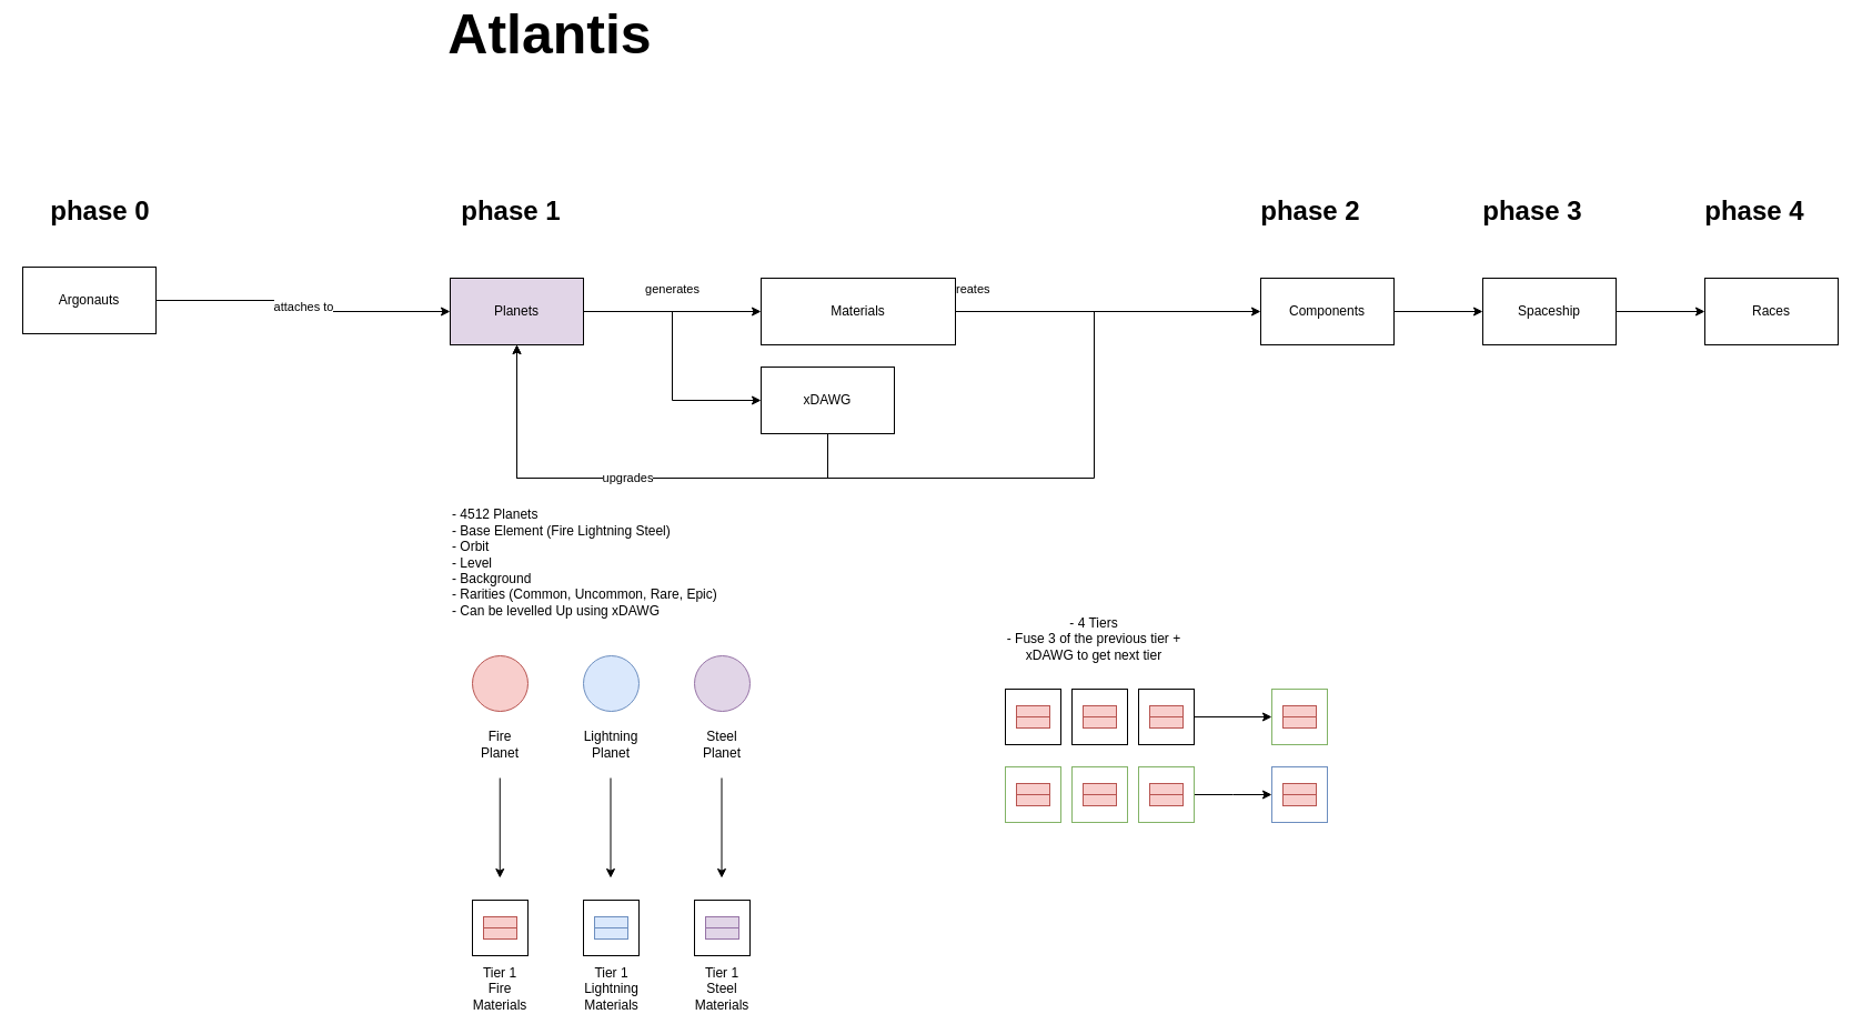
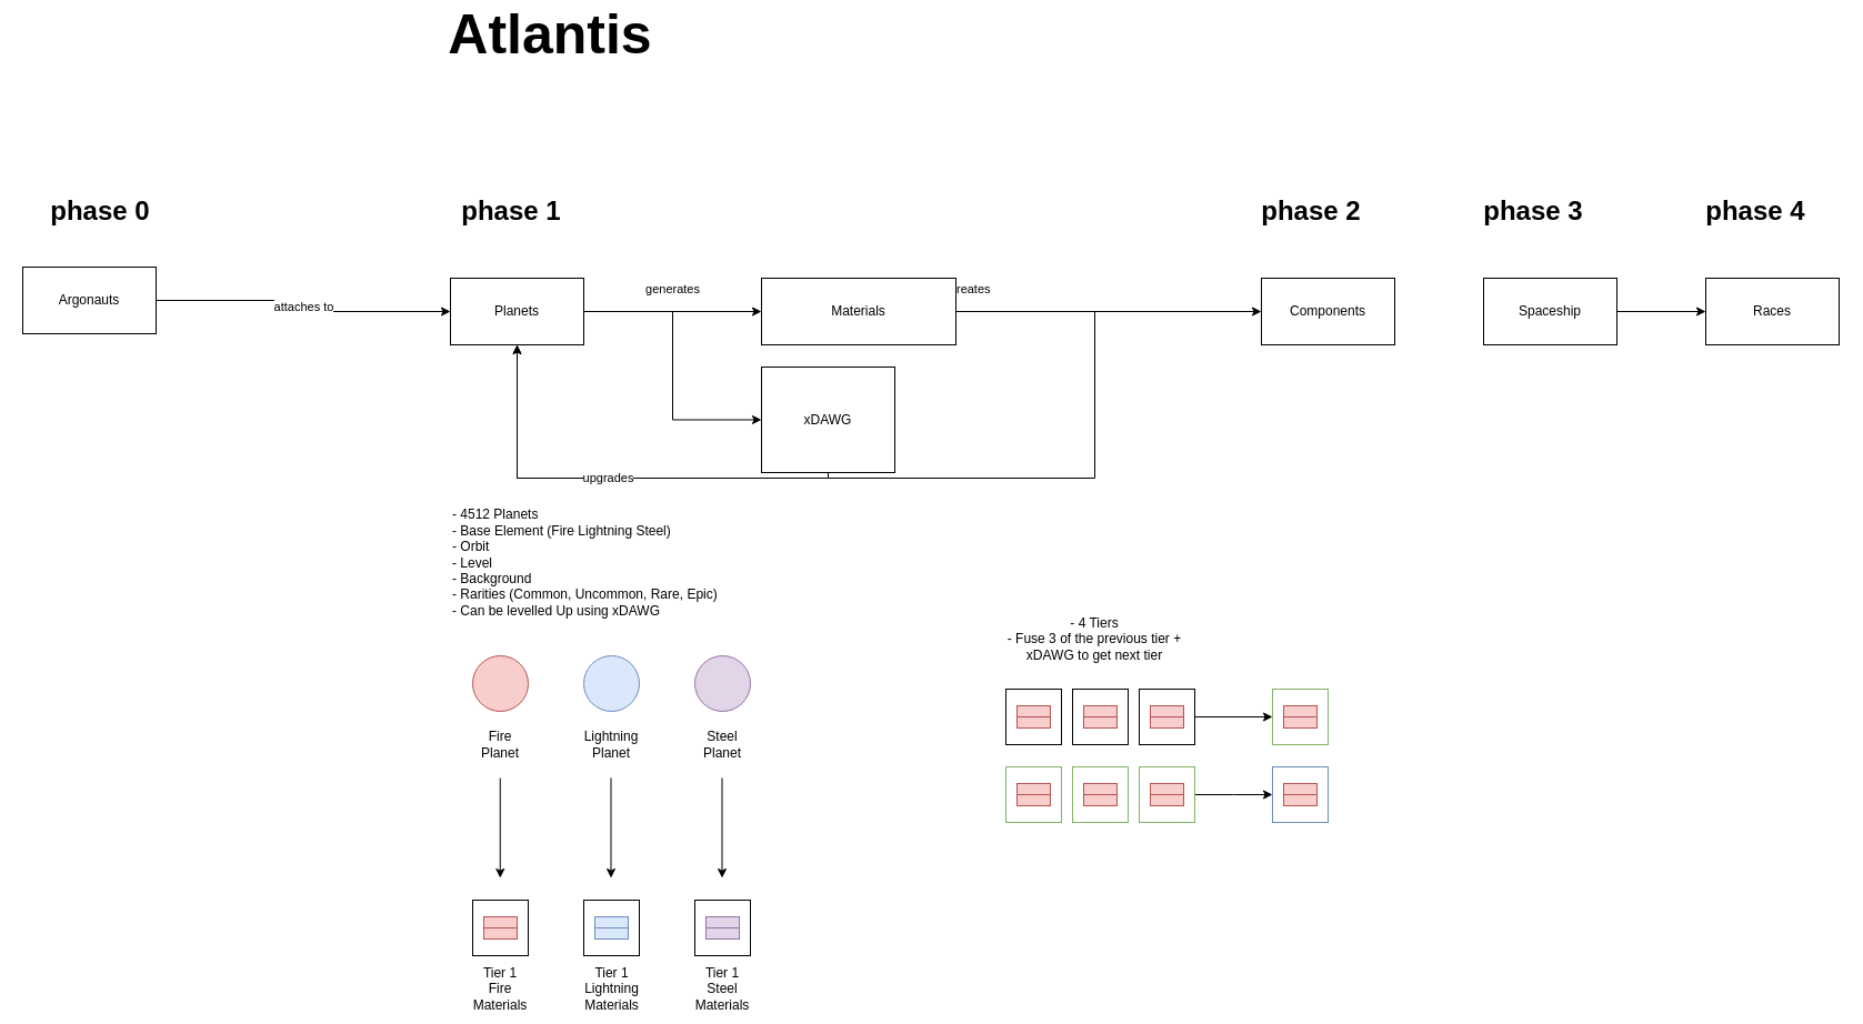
- <mxCell id="5" value="Planets" style="rounded=0;whiteSpace=wrap;html=1;fillColor=#e1d5e7;" parent="1" vertex="1"><mxGeometry x="405" y="250" width="120" height="60" as="geometry" /></mxCell>
+ <mxCell id="5" value="Planets" style="rounded=0;whiteSpace=wrap;html=1;" parent="1" vertex="1"><mxGeometry x="405" y="250" width="120" height="60" as="geometry" /></mxCell>
- <mxCell id="12" style="edgeStyle=orthogonalEdgeStyle;rounded=0;orthogonalLoop=1;jettySize=auto;html=1;" parent="1" source="13" target="10" edge="1"><mxGeometry relative="1" as="geometry" /></mxCell>
- <mxCell id="33" value="xDAWG" style="rounded=0;whiteSpace=wrap;html=1;" parent="1" vertex="1"><mxGeometry x="685" y="330" width="120" height="60" as="geometry" /></mxCell>
+ <mxCell id="33" value="xDAWG" style="rounded=0;whiteSpace=wrap;html=1;" parent="1" vertex="1"><mxGeometry x="685" y="330" width="120" height="95" as="geometry" /></mxCell>
